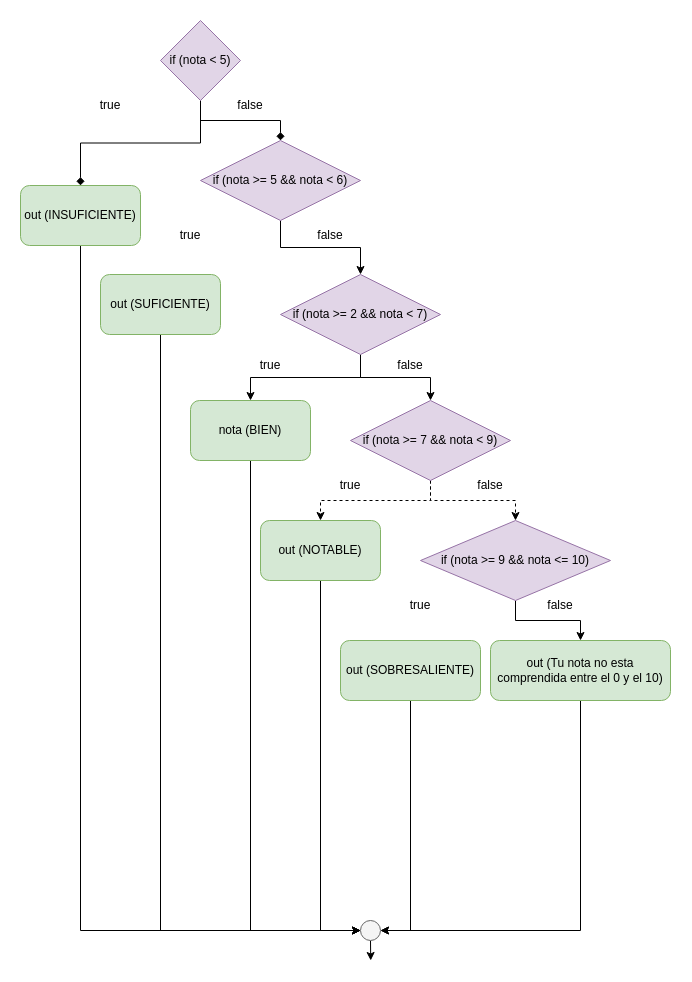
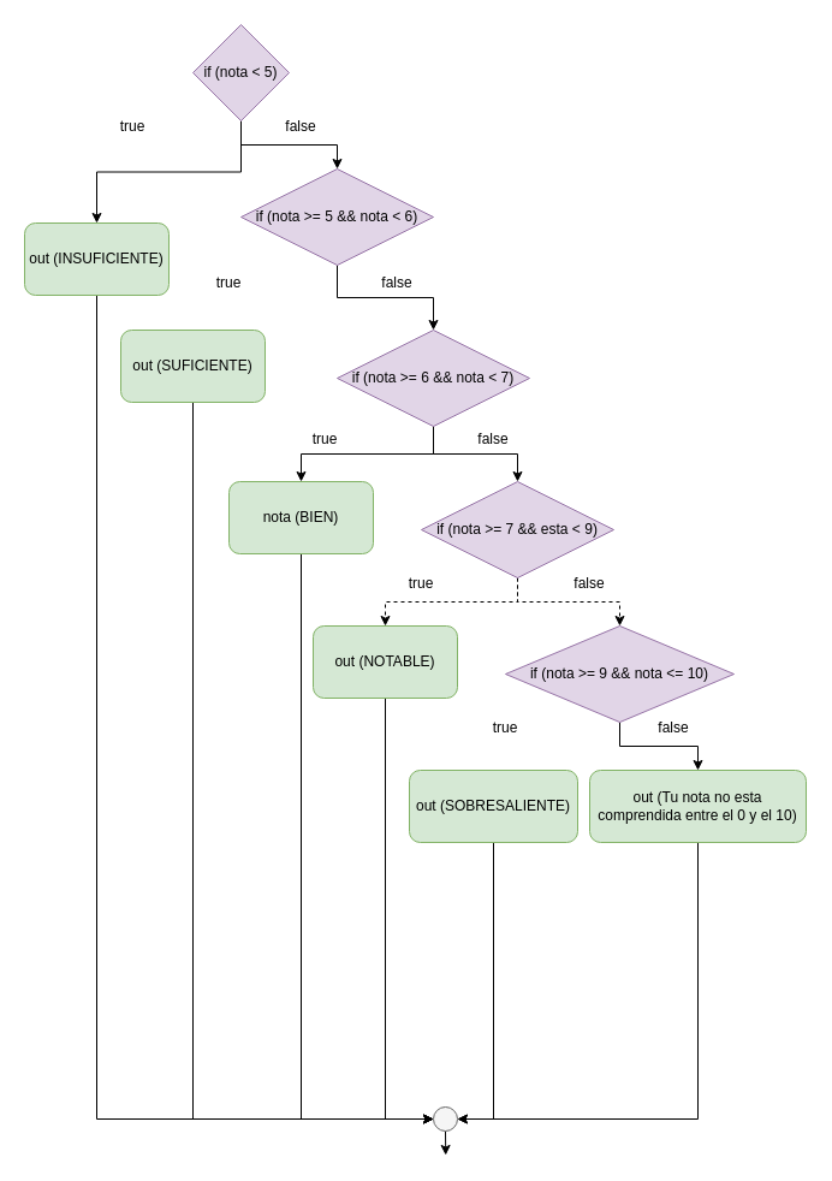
- <mxCell id="3" style="edgeStyle=orthogonalEdgeStyle;rounded=0;orthogonalLoop=1;jettySize=auto;html=1;exitX=0.5;exitY=1;exitDx=0;exitDy=0;entryX=0.5;entryY=0;entryDx=0;entryDy=0;endArrow=diamond;" edge="1" parent="1" source="4" target="8"><mxGeometry relative="1" as="geometry" /></mxCell>
+ <mxCell id="3" style="edgeStyle=orthogonalEdgeStyle;rounded=0;orthogonalLoop=1;jettySize=auto;html=1;exitX=0.5;exitY=1;exitDx=0;exitDy=0;entryX=0.5;entryY=0;entryDx=0;entryDy=0;" edge="1" parent="1" source="4" target="8"><mxGeometry relative="1" as="geometry" /></mxCell>
- <mxCell id="2" style="edgeStyle=orthogonalEdgeStyle;rounded=0;orthogonalLoop=1;jettySize=auto;html=1;exitX=0.5;exitY=1;exitDx=0;exitDy=0;entryX=0.5;entryY=0;entryDx=0;entryDy=0;endArrow=diamond;" edge="1" parent="1" source="4" target="6"><mxGeometry relative="1" as="geometry" /></mxCell>
+ <mxCell id="2" style="edgeStyle=orthogonalEdgeStyle;rounded=0;orthogonalLoop=1;jettySize=auto;html=1;exitX=0.5;exitY=1;exitDx=0;exitDy=0;entryX=0.5;entryY=0;entryDx=0;entryDy=0;" edge="1" parent="1" source="4" target="6"><mxGeometry relative="1" as="geometry" /></mxCell>
- <mxCell id="13" value="if (nota &amp;gt;= 2 &amp;amp;&amp;amp; nota &amp;lt; 7)" style="rhombus;whiteSpace=wrap;html=1;fillColor=#e1d5e7;strokeColor=#9673a6;" vertex="1" parent="1"><mxGeometry x="280" y="274" width="160" height="80" as="geometry" /></mxCell>
+ <mxCell id="13" value="if (nota &amp;gt;= 6 &amp;amp;&amp;amp; nota &amp;lt; 7)" style="rhombus;whiteSpace=wrap;html=1;fillColor=#e1d5e7;strokeColor=#9673a6;" vertex="1" parent="1"><mxGeometry x="280" y="274" width="160" height="80" as="geometry" /></mxCell>
- <mxCell id="18" value="if (nota &amp;gt;= 7 &amp;amp;&amp;amp; nota &amp;lt; 9)" style="rhombus;whiteSpace=wrap;html=1;fillColor=#e1d5e7;strokeColor=#9673a6;" vertex="1" parent="1"><mxGeometry x="350" y="400" width="160" height="80" as="geometry" /></mxCell>
+ <mxCell id="18" value="if (nota &amp;gt;= 7 &amp;amp;&amp;amp; esta &amp;lt; 9)" style="rhombus;whiteSpace=wrap;html=1;fillColor=#e1d5e7;strokeColor=#9673a6;" vertex="1" parent="1"><mxGeometry x="350" y="400" width="160" height="80" as="geometry" /></mxCell>
